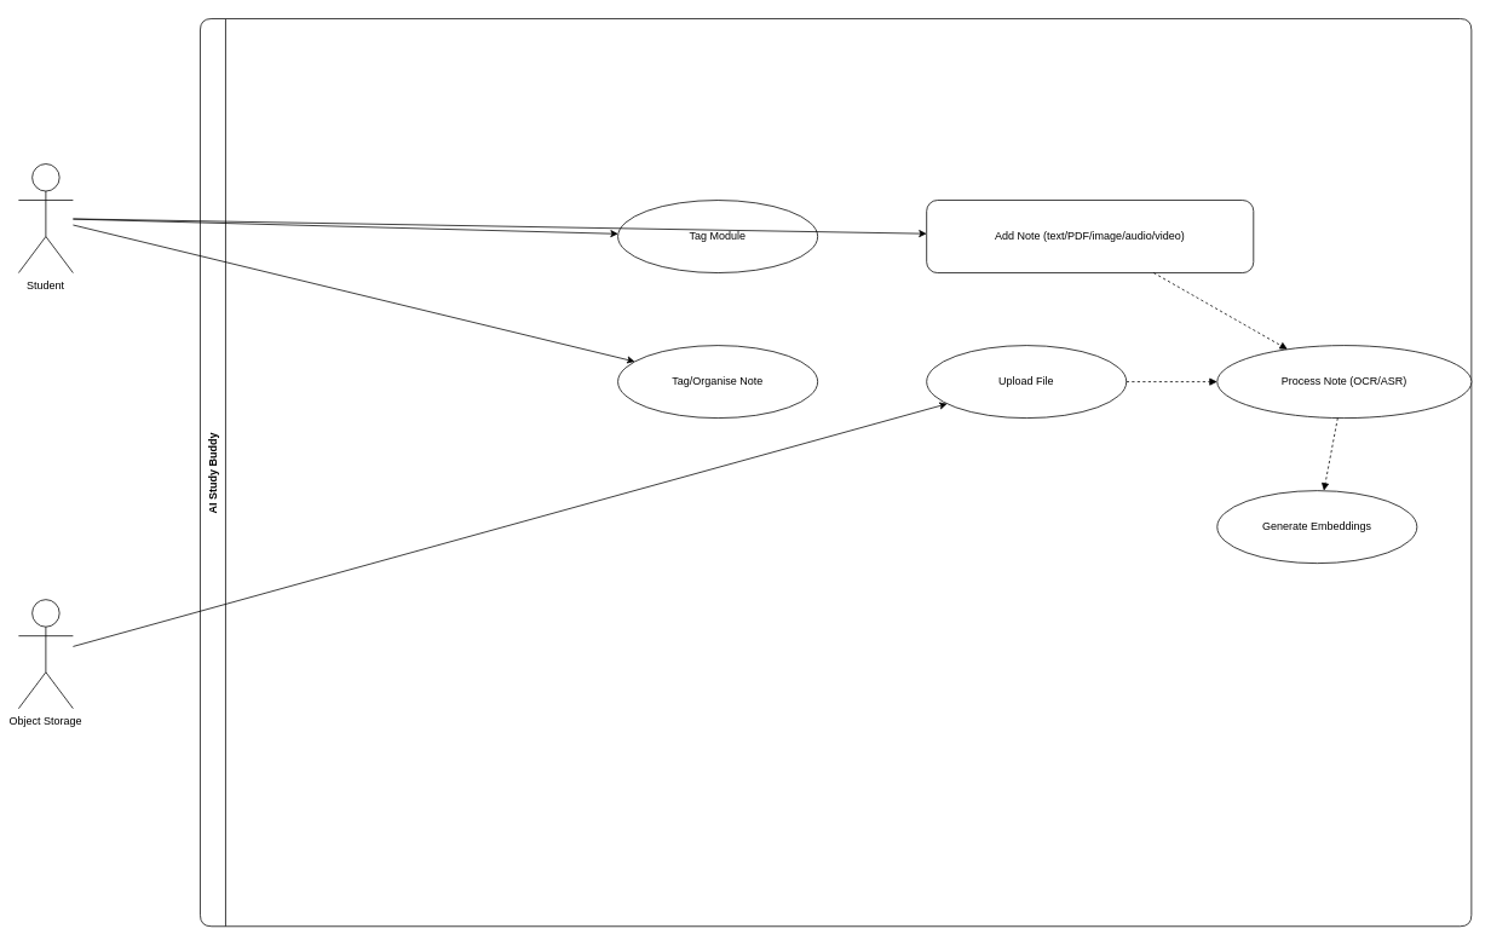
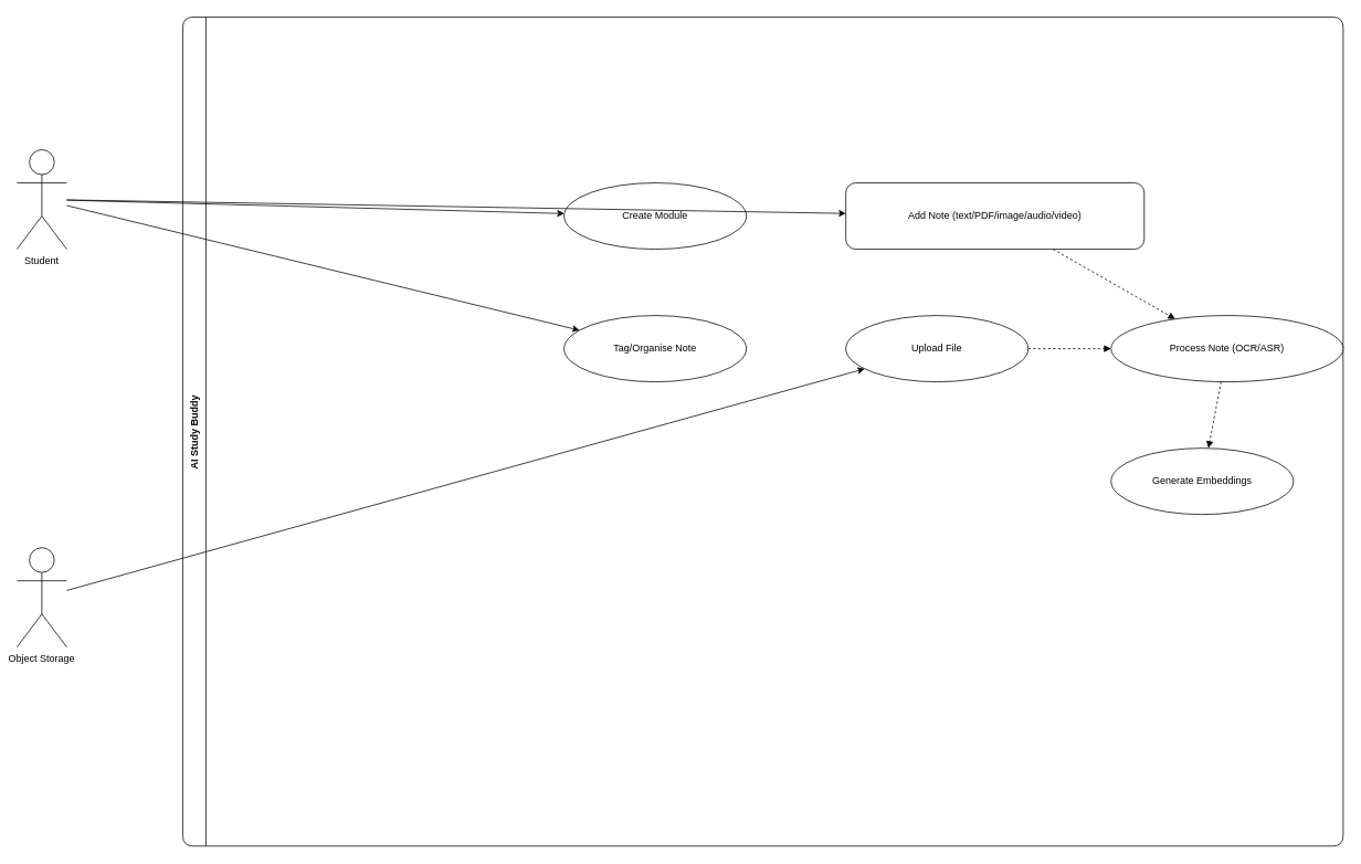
- <mxCell id="5" value="Tag Module" style="ellipse;whiteSpace=wrap;html=1;" vertex="1" parent="2"><mxGeometry x="460" y="200" width="220" height="80" as="geometry" /></mxCell>
+ <mxCell id="5" value="Create Module" style="ellipse;whiteSpace=wrap;html=1;" vertex="1" parent="2"><mxGeometry x="460" y="200" width="220" height="80" as="geometry" /></mxCell>
